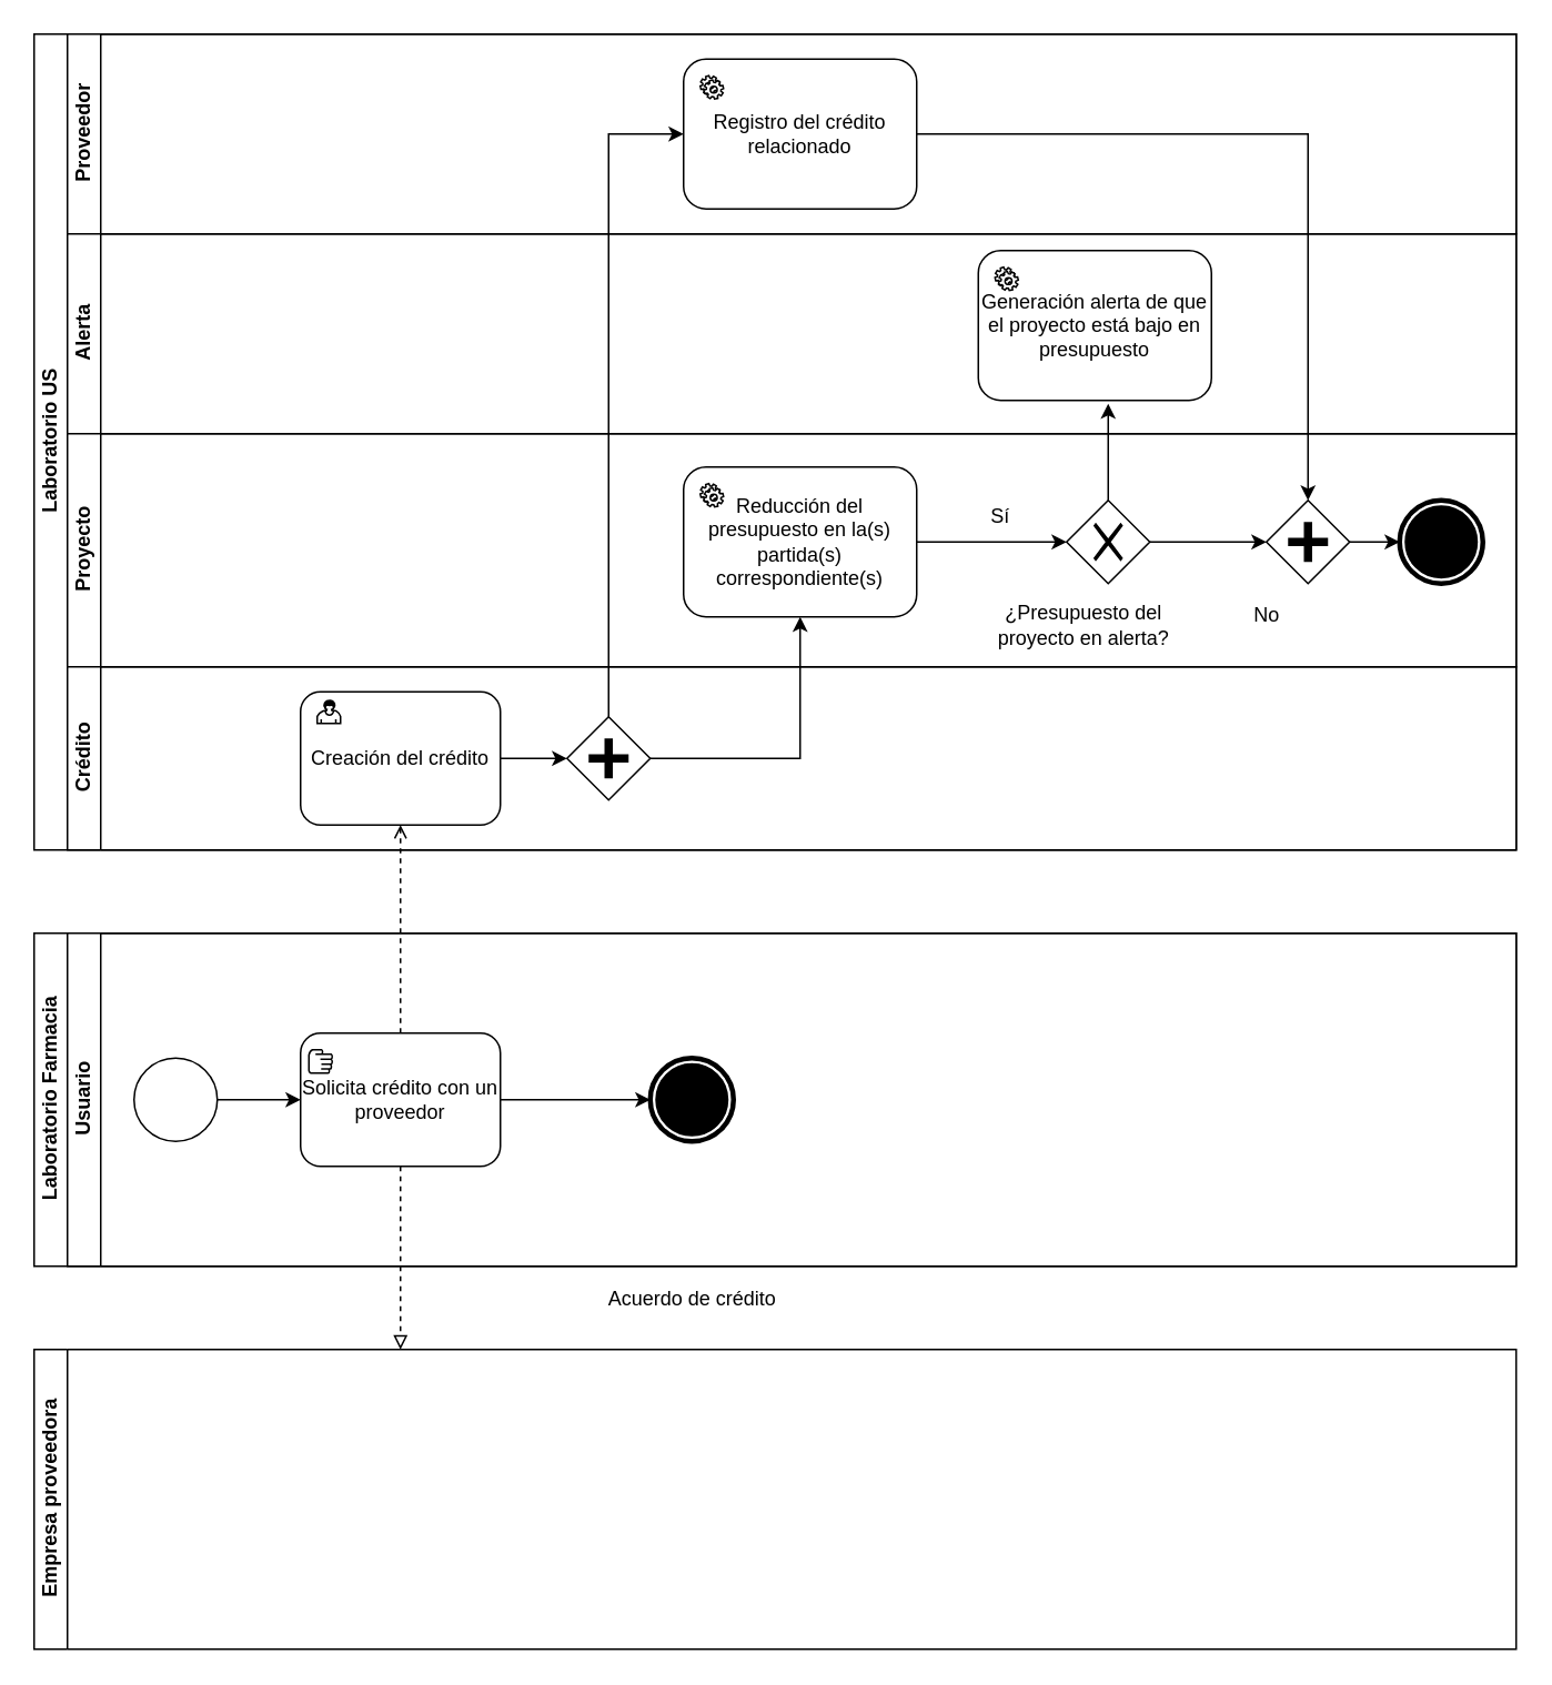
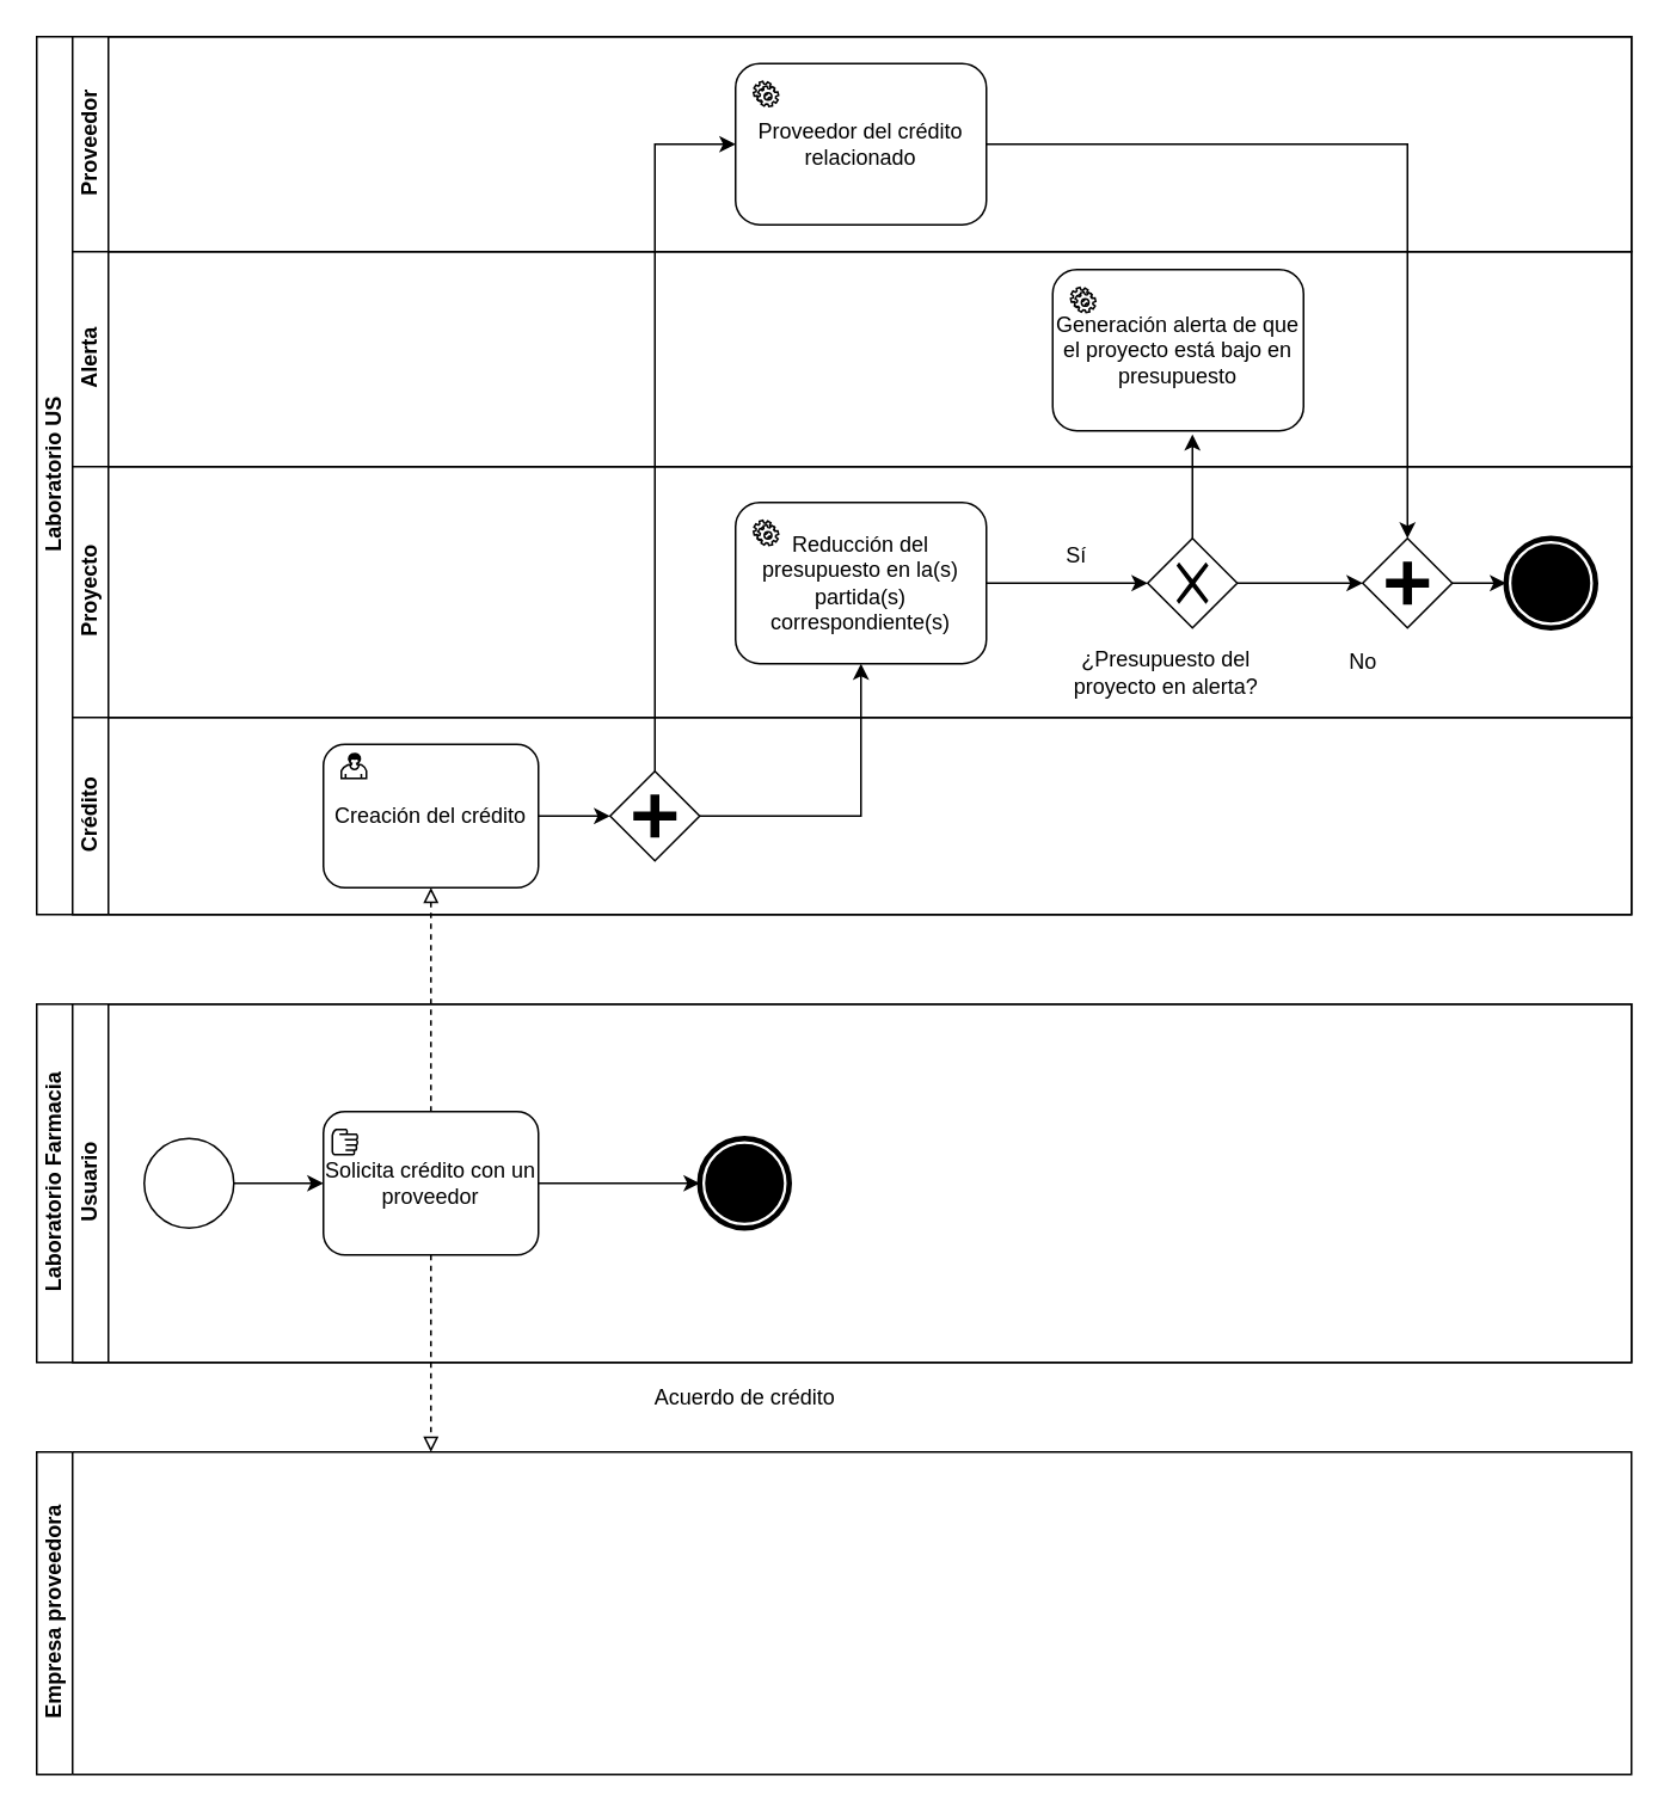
- <mxCell id="4" value="Registro del crédito relacionado" style="shape=ext;rounded=1;html=1;whiteSpace=wrap;" vertex="1" parent="3"><mxGeometry x="370" y="15" width="140" height="90" as="geometry" /></mxCell>
+ <mxCell id="4" value="Proveedor del crédito relacionado" style="shape=ext;rounded=1;html=1;whiteSpace=wrap;" vertex="1" parent="3"><mxGeometry x="370" y="15" width="140" height="90" as="geometry" /></mxCell>
- <mxCell id="41" style="edgeStyle=orthogonalEdgeStyle;rounded=0;orthogonalLoop=1;jettySize=auto;html=1;exitX=0.5;exitY=0;exitDx=0;exitDy=0;entryX=0.5;entryY=1;entryDx=0;entryDy=0;endArrow=open;endFill=0;dashed=1;" edge="1" parent="1" source="35" target="23"><mxGeometry relative="1" as="geometry" /></mxCell>
+ <mxCell id="41" style="edgeStyle=orthogonalEdgeStyle;rounded=0;orthogonalLoop=1;jettySize=auto;html=1;exitX=0.5;exitY=0;exitDx=0;exitDy=0;entryX=0.5;entryY=1;entryDx=0;entryDy=0;endArrow=block;endFill=0;dashed=1;" edge="1" parent="1" source="35" target="23"><mxGeometry relative="1" as="geometry" /></mxCell>
